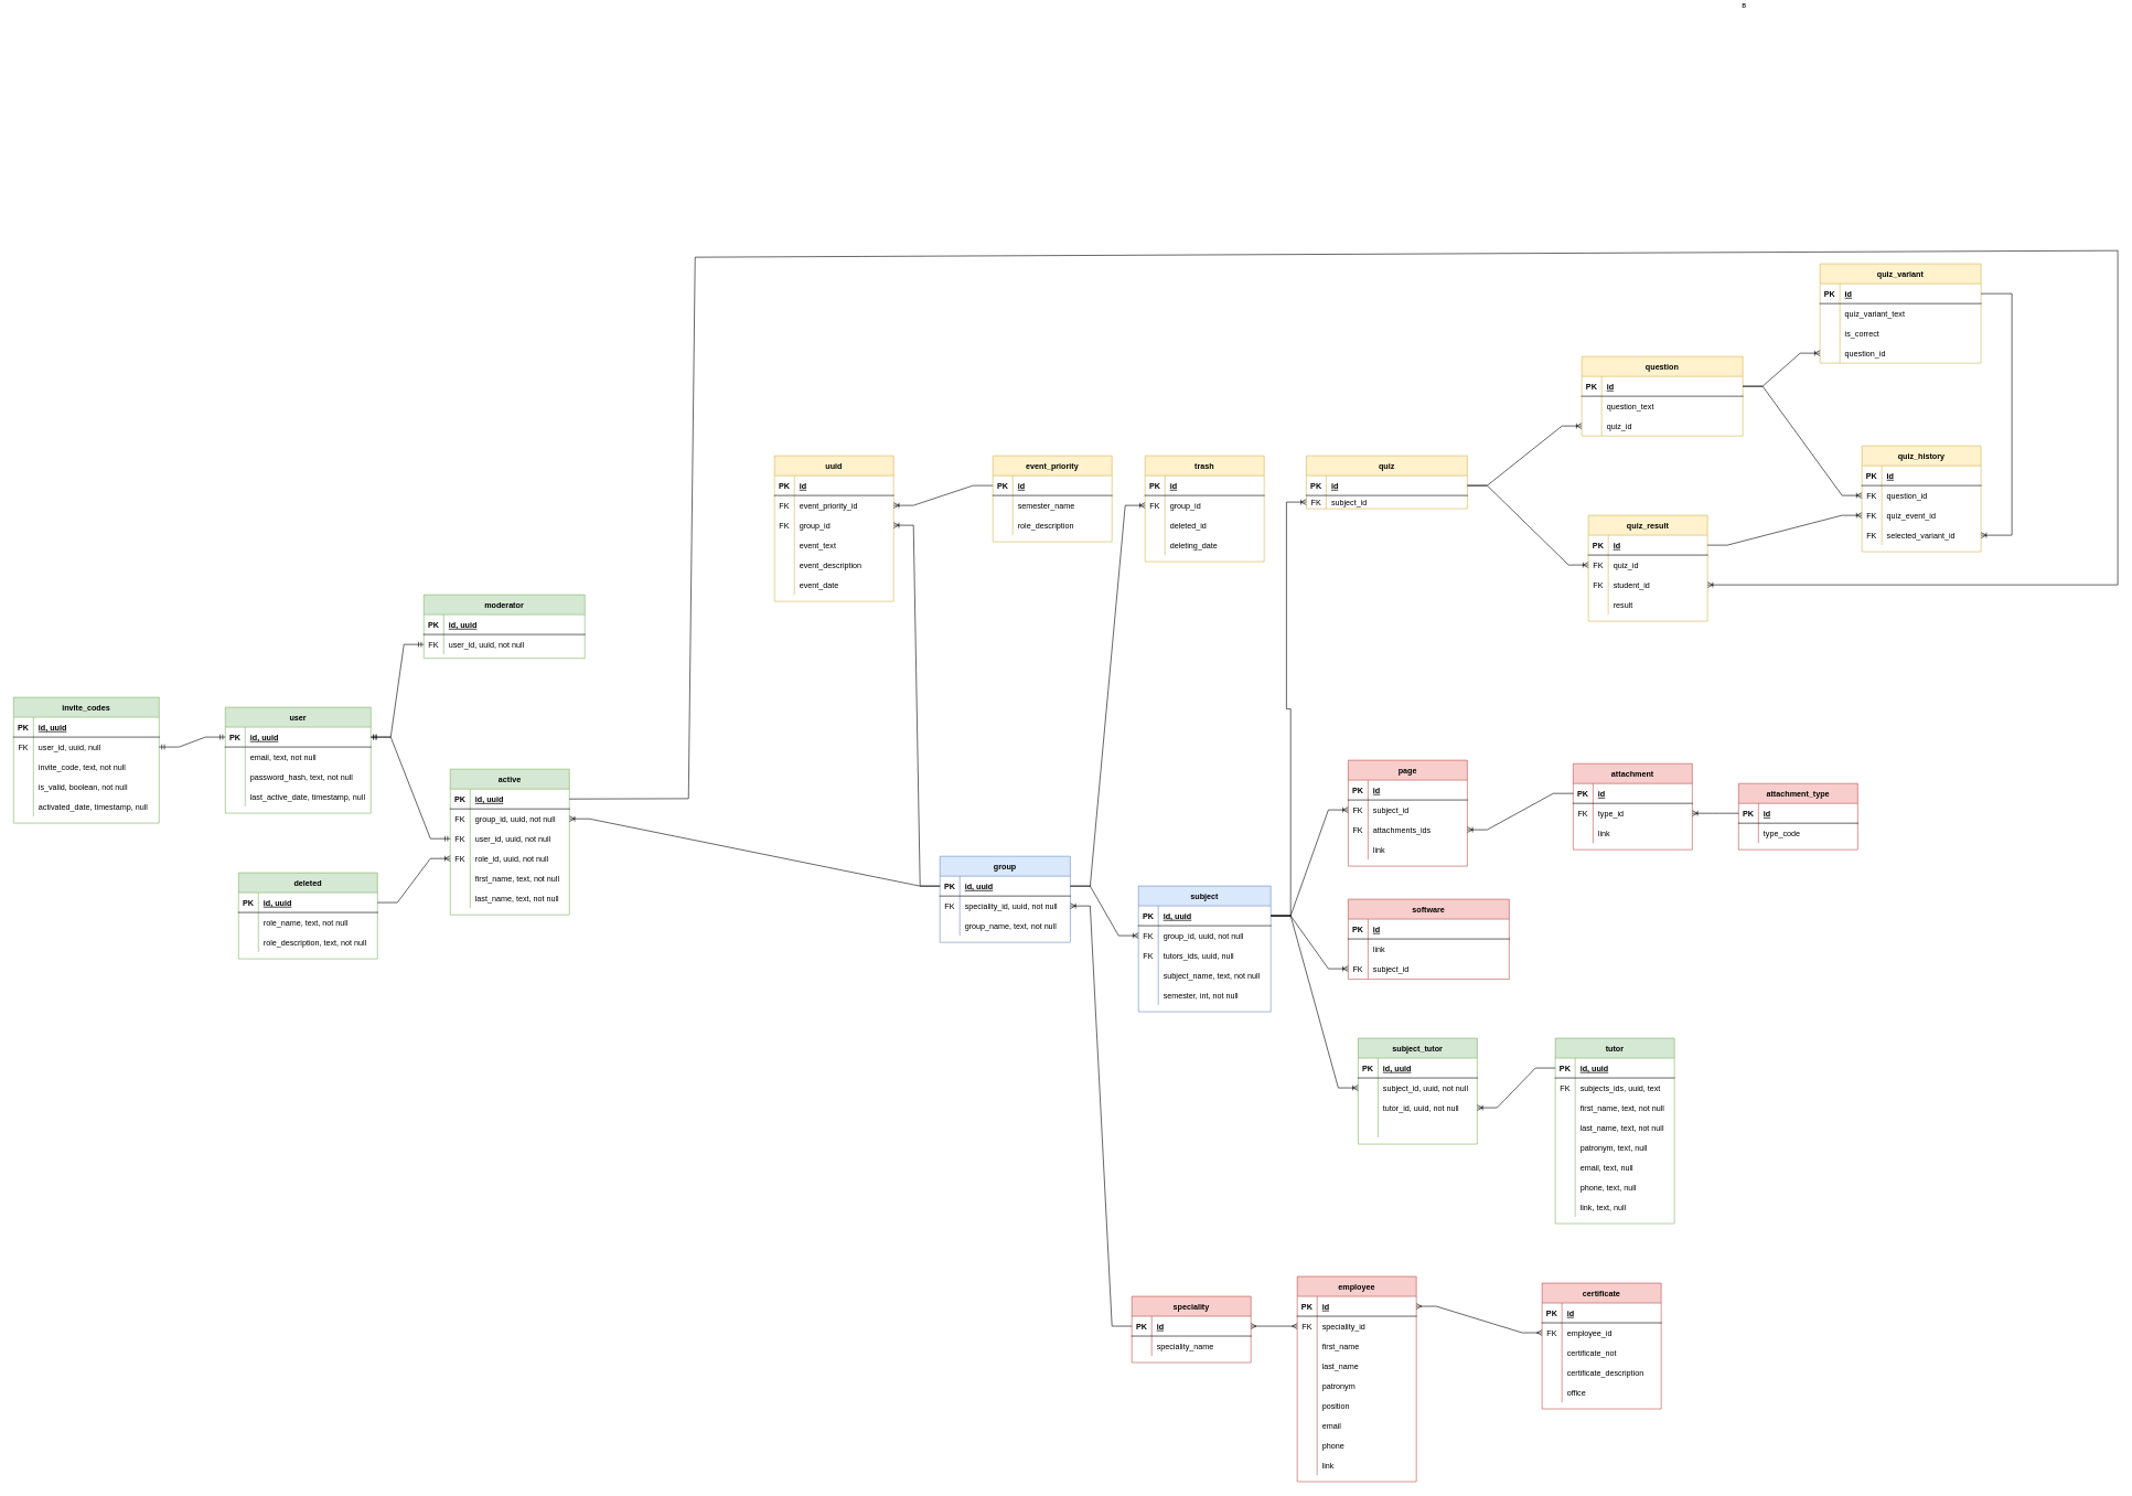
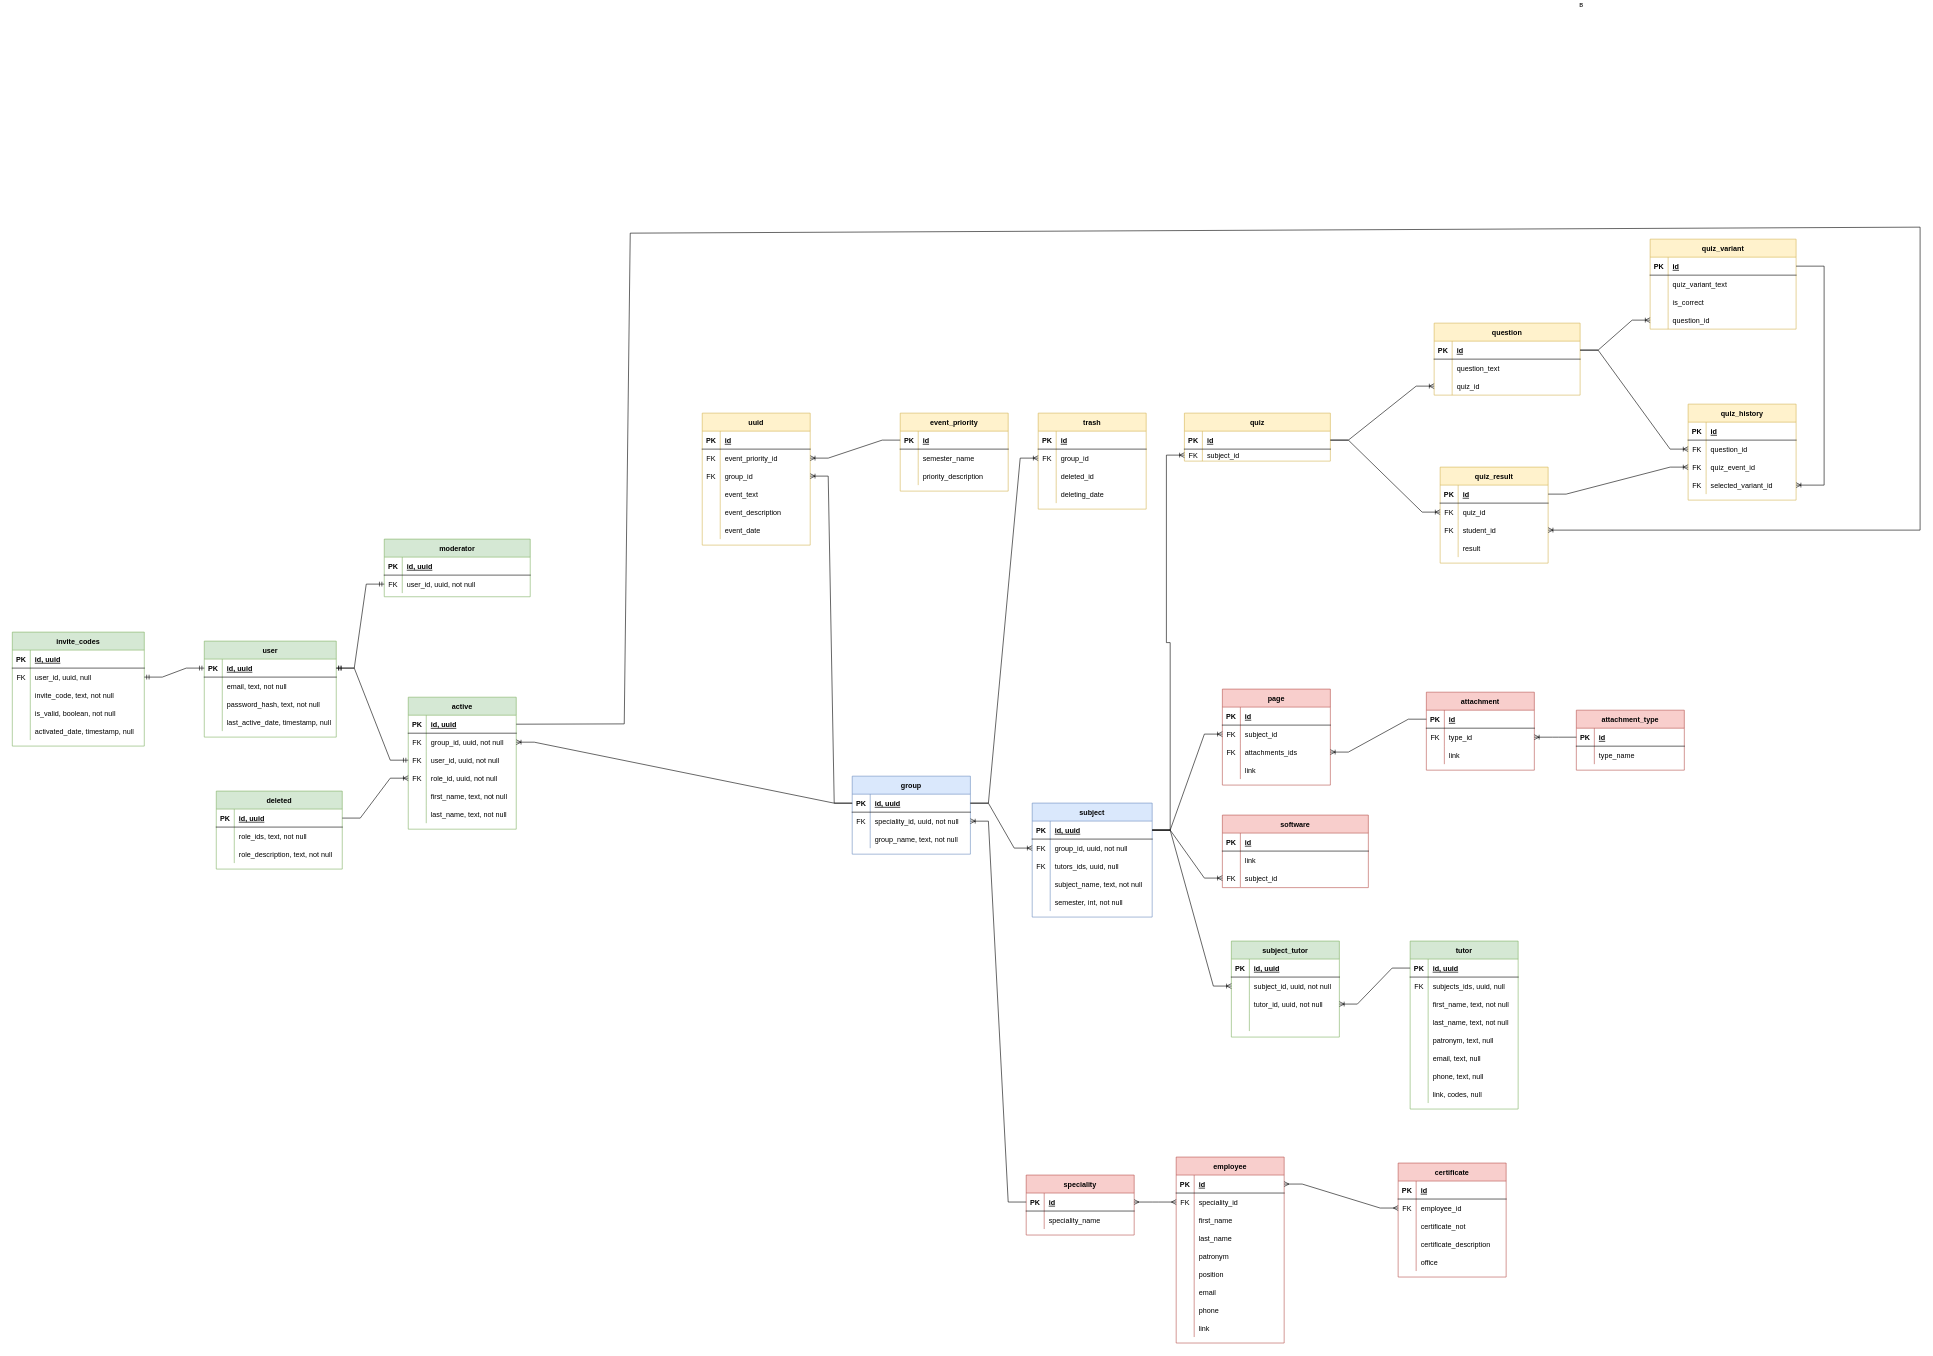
- <mxCell id="173" value="role_description" style="shape=partialRectangle;connectable=0;fillColor=none;top=0;left=0;bottom=0;right=0;align=left;spacingLeft=6;overflow=hidden;" vertex="1" parent="171"><mxGeometry x="30" width="150" height="30" as="geometry"><mxRectangle width="150" height="30" as="alternateBounds" /></mxGeometry></mxCell>
+ <mxCell id="173" value="priority_description" style="shape=partialRectangle;connectable=0;fillColor=none;top=0;left=0;bottom=0;right=0;align=left;spacingLeft=6;overflow=hidden;" vertex="1" parent="171"><mxGeometry x="30" width="150" height="30" as="geometry"><mxRectangle width="150" height="30" as="alternateBounds" /></mxGeometry></mxCell>
- <mxCell id="143" value="type_code" style="shape=partialRectangle;connectable=0;fillColor=none;top=0;left=0;bottom=0;right=0;align=left;spacingLeft=6;overflow=hidden;" vertex="1" parent="141"><mxGeometry x="30" width="150" height="30" as="geometry"><mxRectangle width="150" height="30" as="alternateBounds" /></mxGeometry></mxCell>
+ <mxCell id="143" value="type_name" style="shape=partialRectangle;connectable=0;fillColor=none;top=0;left=0;bottom=0;right=0;align=left;spacingLeft=6;overflow=hidden;" vertex="1" parent="141"><mxGeometry x="30" width="150" height="30" as="geometry"><mxRectangle width="150" height="30" as="alternateBounds" /></mxGeometry></mxCell>
- <mxCell id="275" value="role_name, text, not null" style="shape=partialRectangle;connectable=0;fillColor=none;top=0;left=0;bottom=0;right=0;align=left;spacingLeft=6;overflow=hidden;" vertex="1" parent="273"><mxGeometry x="30" width="180" height="30" as="geometry"><mxRectangle width="180" height="30" as="alternateBounds" /></mxGeometry></mxCell>
+ <mxCell id="275" value="role_ids, text, not null" style="shape=partialRectangle;connectable=0;fillColor=none;top=0;left=0;bottom=0;right=0;align=left;spacingLeft=6;overflow=hidden;" vertex="1" parent="273"><mxGeometry x="30" width="180" height="30" as="geometry"><mxRectangle width="180" height="30" as="alternateBounds" /></mxGeometry></mxCell>
- <mxCell id="215" value="subjects_ids, uuid, text" style="shape=partialRectangle;connectable=0;fillColor=none;top=0;left=0;bottom=0;right=0;align=left;spacingLeft=6;fontStyle=0;overflow=hidden;" vertex="1" parent="213"><mxGeometry x="30" width="150" height="30" as="geometry"><mxRectangle width="150" height="30" as="alternateBounds" /></mxGeometry></mxCell>
+ <mxCell id="215" value="subjects_ids, uuid, null" style="shape=partialRectangle;connectable=0;fillColor=none;top=0;left=0;bottom=0;right=0;align=left;spacingLeft=6;fontStyle=0;overflow=hidden;" vertex="1" parent="213"><mxGeometry x="30" width="150" height="30" as="geometry"><mxRectangle width="150" height="30" as="alternateBounds" /></mxGeometry></mxCell>
- <mxCell id="233" value="link, text, null" style="shape=partialRectangle;connectable=0;fillColor=none;top=0;left=0;bottom=0;right=0;align=left;spacingLeft=6;overflow=hidden;" vertex="1" parent="231"><mxGeometry x="30" width="150" height="30" as="geometry"><mxRectangle width="150" height="30" as="alternateBounds" /></mxGeometry></mxCell>
+ <mxCell id="233" value="link, codes, null" style="shape=partialRectangle;connectable=0;fillColor=none;top=0;left=0;bottom=0;right=0;align=left;spacingLeft=6;overflow=hidden;" vertex="1" parent="231"><mxGeometry x="30" width="150" height="30" as="geometry"><mxRectangle width="150" height="30" as="alternateBounds" /></mxGeometry></mxCell>
